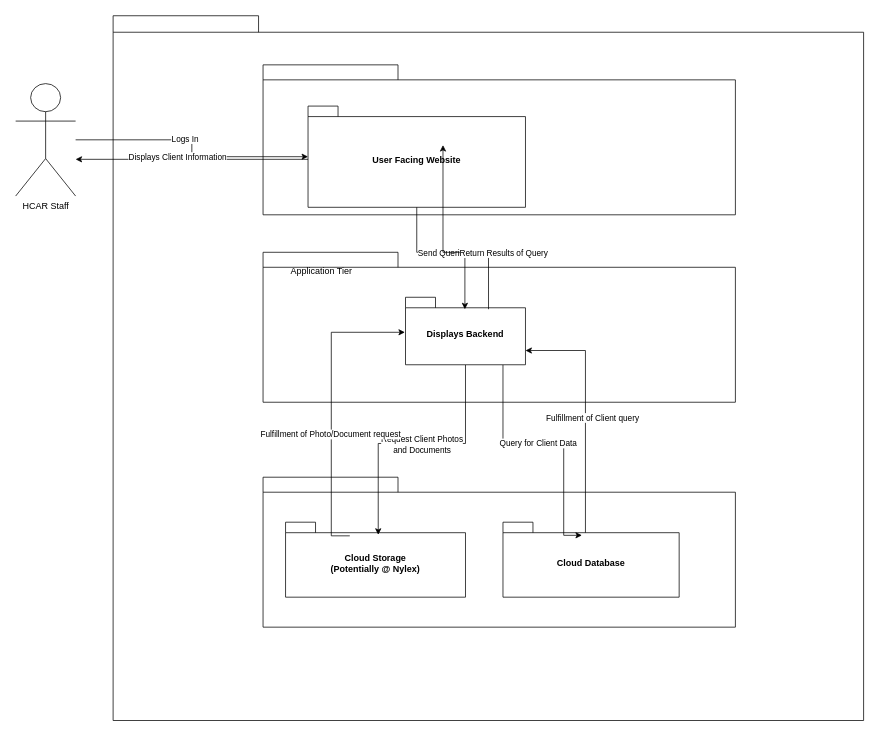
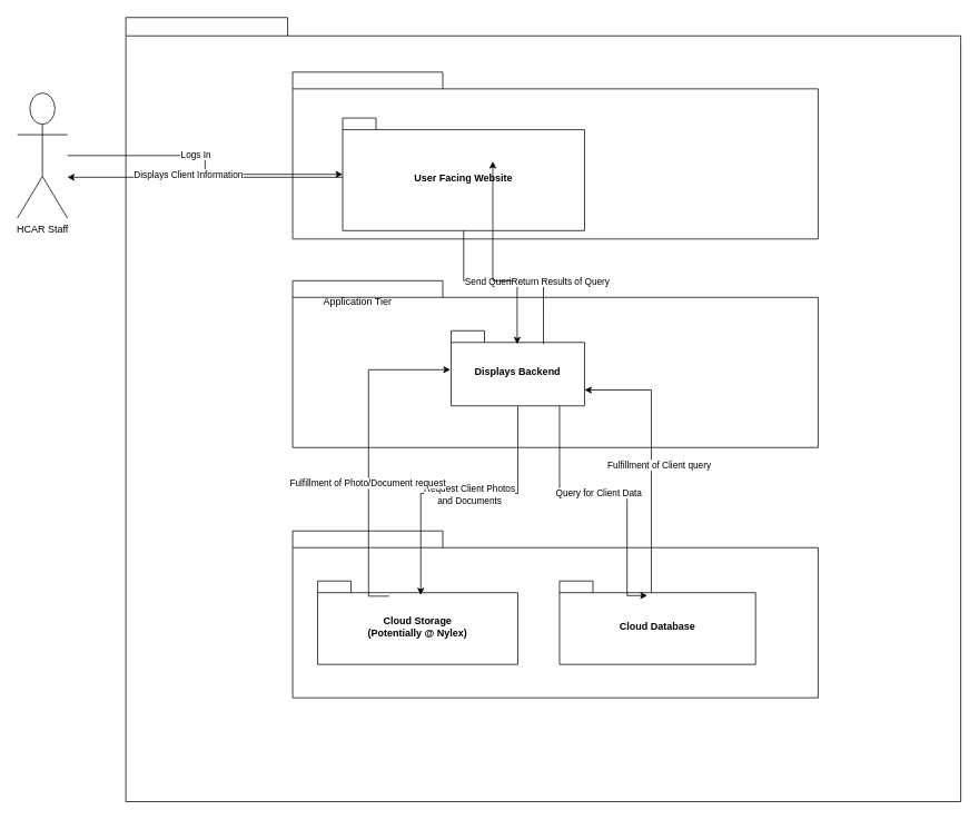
- <mxCell id="30" value="HCAR Staff" style="shape=umlActor;verticalLabelPosition=bottom;verticalAlign=top;html=1;outlineConnect=0;" parent="1" vertex="1"><mxGeometry x="20" y="111" width="80" height="150" as="geometry" /></mxCell>
+ <mxCell id="30" value="HCAR Staff" style="shape=umlActor;verticalLabelPosition=bottom;verticalAlign=top;html=1;outlineConnect=0;" parent="1" vertex="1"><mxGeometry x="20" y="111" width="60" height="150" as="geometry" /></mxCell>
